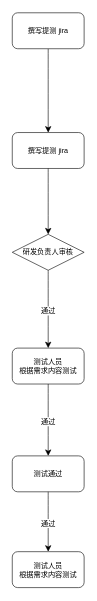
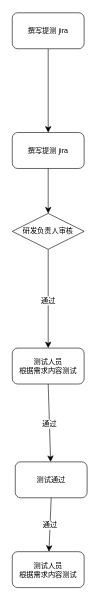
- <mxCell id="5" value="&lt;span style=&quot;text-wrap: nowrap; background-color: rgb(255, 255, 255);&quot;&gt;研发负责人审核&lt;/span&gt;" style="shape=rhombus;perimeter=rhombusPerimeter;whiteSpace=wrap;html=1;align=center;" parent="1" vertex="1"><mxGeometry x="20" y="390" width="120" height="60" as="geometry" /></mxCell>
+ <mxCell id="5" value="&lt;span style=&quot;text-wrap: nowrap; background-color: rgb(255, 255, 255);&quot;&gt;研发负责人审核&lt;/span&gt;" style="shape=rhombus;perimeter=rhombusPerimeter;whiteSpace=wrap;html=1;align=center;" parent="1" vertex="1"><mxGeometry x="20" y="355" width="120" height="60" as="geometry" /></mxCell>
- <mxCell id="11" value="&lt;span style=&quot;text-wrap: nowrap; background-color: rgb(255, 255, 255);&quot;&gt;测试通过&lt;/span&gt;" style="rounded=1;whiteSpace=wrap;html=1;" parent="1" vertex="1"><mxGeometry x="20" y="760" width="120" height="60" as="geometry" /></mxCell>
+ <mxCell id="11" value="&lt;span style=&quot;text-wrap: nowrap; background-color: rgb(255, 255, 255);&quot;&gt;测试通过&lt;/span&gt;" style="rounded=1;whiteSpace=wrap;html=1;" parent="1" vertex="1"><mxGeometry x="25" y="770" width="120" height="60" as="geometry" /></mxCell>
